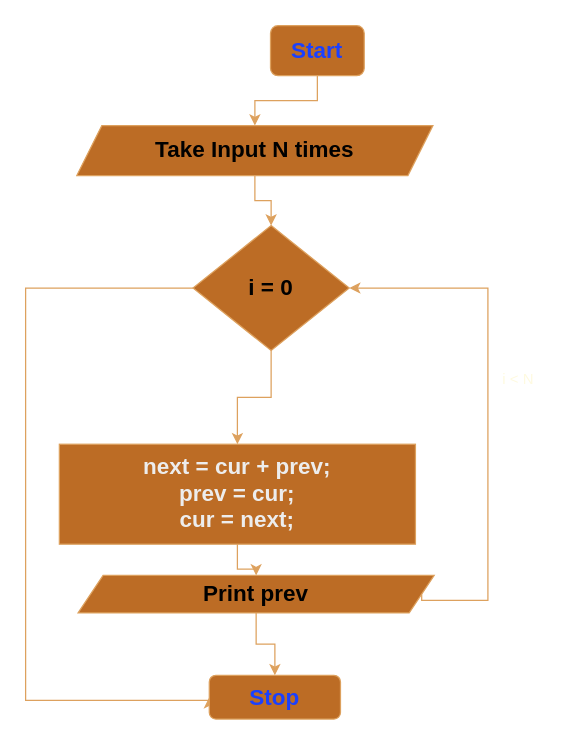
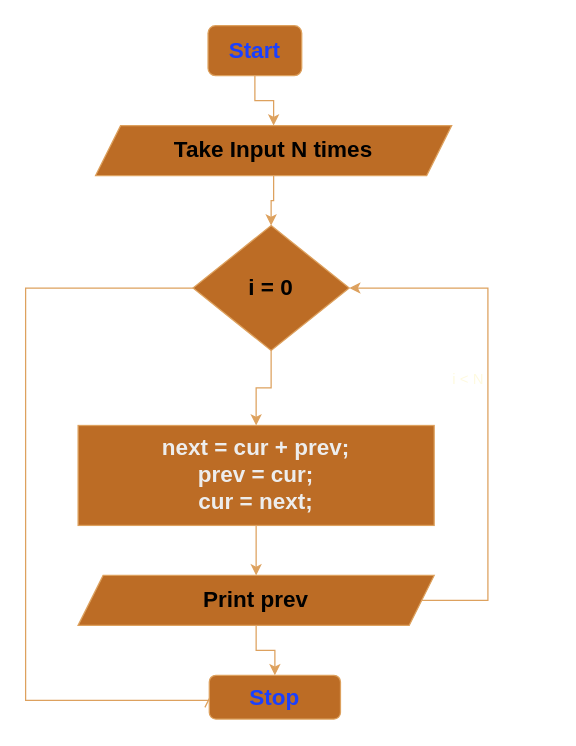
- <mxCell id="3" value="&lt;font style=&quot;font-size: 18px; color: light-dark(rgb(26, 64, 255), rgb(0, 0, 0));&quot;&gt;&lt;b&gt;Start&lt;/b&gt;&lt;/font&gt;" style="rounded=1;whiteSpace=wrap;html=1;labelBackgroundColor=none;fillColor=#BC6C25;strokeColor=#DDA15E;fontColor=#FEFAE0;" vertex="1" parent="1"><mxGeometry x="216" y="20" width="75" height="40" as="geometry" /></mxCell>
+ <mxCell id="3" value="&lt;font style=&quot;font-size: 18px; color: light-dark(rgb(26, 64, 255), rgb(0, 0, 0));&quot;&gt;&lt;b&gt;Start&lt;/b&gt;&lt;/font&gt;" style="rounded=1;whiteSpace=wrap;html=1;labelBackgroundColor=none;fillColor=#BC6C25;strokeColor=#DDA15E;fontColor=#FEFAE0;" vertex="1" parent="1"><mxGeometry x="166" y="20" width="75" height="40" as="geometry" /></mxCell>
- <mxCell id="5" value="&lt;b style=&quot;color: rgb(0, 0, 0); font-size: 18px;&quot;&gt;Take Input N times&lt;/b&gt;" style="shape=parallelogram;perimeter=parallelogramPerimeter;whiteSpace=wrap;html=1;fixedSize=1;labelBackgroundColor=none;fillColor=#BC6C25;strokeColor=#DDA15E;fontColor=#FEFAE0;" vertex="1" parent="1"><mxGeometry x="61" y="100" width="285" height="40" as="geometry" /></mxCell>
+ <mxCell id="5" value="&lt;b style=&quot;color: rgb(0, 0, 0); font-size: 18px;&quot;&gt;Take Input N times&lt;/b&gt;" style="shape=parallelogram;perimeter=parallelogramPerimeter;whiteSpace=wrap;html=1;fixedSize=1;labelBackgroundColor=none;fillColor=#BC6C25;strokeColor=#DDA15E;fontColor=#FEFAE0;" vertex="1" parent="1"><mxGeometry x="76" y="100" width="285" height="40" as="geometry" /></mxCell>
- <mxCell id="15" value="&lt;div&gt;i &amp;lt; N&lt;/div&gt;" style="text;html=1;align=center;verticalAlign=middle;resizable=0;points=[];autosize=1;strokeColor=none;fillColor=none;fontColor=#FEFAE0;labelBackgroundColor=none;" vertex="1" parent="1"><mxGeometry x="389" y="288" width="50" height="30" as="geometry" /></mxCell>
+ <mxCell id="15" value="&lt;div&gt;i &amp;lt; N&lt;/div&gt;" style="text;html=1;align=center;verticalAlign=middle;resizable=0;points=[];autosize=1;strokeColor=none;fillColor=none;fontColor=#FEFAE0;labelBackgroundColor=none;" vertex="1" parent="1"><mxGeometry x="349" y="288" width="50" height="30" as="geometry" /></mxCell>
- <mxCell id="8" value="&lt;div&gt;&lt;font color=&quot;#ededed&quot;&gt;&lt;span style=&quot;font-size: 18px;&quot;&gt;&lt;b&gt;next = cur + prev;&lt;/b&gt;&lt;/span&gt;&lt;/font&gt;&lt;/div&gt;&lt;div&gt;&lt;font color=&quot;#ededed&quot;&gt;&lt;span style=&quot;font-size: 18px;&quot;&gt;&lt;b&gt;prev = cur;&lt;/b&gt;&lt;/span&gt;&lt;/font&gt;&lt;/div&gt;&lt;div&gt;&lt;font color=&quot;#ededed&quot;&gt;&lt;span style=&quot;font-size: 18px;&quot;&gt;&lt;b&gt;cur = next;&lt;/b&gt;&lt;/span&gt;&lt;/font&gt;&lt;/div&gt;" style="rounded=0;whiteSpace=wrap;html=1;strokeColor=#DDA15E;fontColor=#FEFAE0;fillColor=#BC6C25;labelBackgroundColor=none;" vertex="1" parent="1"><mxGeometry x="47" y="355" width="285" height="80" as="geometry" /></mxCell>
+ <mxCell id="8" value="&lt;div&gt;&lt;font color=&quot;#ededed&quot;&gt;&lt;span style=&quot;font-size: 18px;&quot;&gt;&lt;b&gt;next = cur + prev;&lt;/b&gt;&lt;/span&gt;&lt;/font&gt;&lt;/div&gt;&lt;div&gt;&lt;font color=&quot;#ededed&quot;&gt;&lt;span style=&quot;font-size: 18px;&quot;&gt;&lt;b&gt;prev = cur;&lt;/b&gt;&lt;/span&gt;&lt;/font&gt;&lt;/div&gt;&lt;div&gt;&lt;font color=&quot;#ededed&quot;&gt;&lt;span style=&quot;font-size: 18px;&quot;&gt;&lt;b&gt;cur = next;&lt;/b&gt;&lt;/span&gt;&lt;/font&gt;&lt;/div&gt;" style="rounded=0;whiteSpace=wrap;html=1;strokeColor=#DDA15E;fontColor=#FEFAE0;fillColor=#BC6C25;labelBackgroundColor=none;" vertex="1" parent="1"><mxGeometry x="62" y="340" width="285" height="80" as="geometry" /></mxCell>
- <mxCell id="13" value="&lt;b style=&quot;color: rgb(0, 0, 0); font-size: 18px;&quot;&gt;Print prev&lt;/b&gt;" style="shape=parallelogram;perimeter=parallelogramPerimeter;whiteSpace=wrap;html=1;fixedSize=1;labelBackgroundColor=none;fillColor=#BC6C25;strokeColor=#DDA15E;fontColor=#FEFAE0;" vertex="1" parent="1"><mxGeometry x="62" y="460" width="285" height="30" as="geometry" /></mxCell>
+ <mxCell id="13" value="&lt;b style=&quot;color: rgb(0, 0, 0); font-size: 18px;&quot;&gt;Print prev&lt;/b&gt;" style="shape=parallelogram;perimeter=parallelogramPerimeter;whiteSpace=wrap;html=1;fixedSize=1;labelBackgroundColor=none;fillColor=#BC6C25;strokeColor=#DDA15E;fontColor=#FEFAE0;" vertex="1" parent="1"><mxGeometry x="62" y="460" width="285" height="40" as="geometry" /></mxCell>
- <mxCell id="10" style="edgeStyle=orthogonalEdgeStyle;rounded=0;orthogonalLoop=1;jettySize=auto;html=1;strokeColor=#DDA15E;fontColor=default;fillColor=#BC6C25;entryX=0;entryY=0.5;entryDx=0;entryDy=0;labelBackgroundColor=none;" edge="1" parent="1" source="11" target="14"><mxGeometry relative="1" as="geometry"><mxPoint x="19" y="480" as="targetPoint" /><Array as="points"><mxPoint x="20" y="230" /><mxPoint x="20" y="560" /></Array></mxGeometry></mxCell>
+ <mxCell id="10" style="edgeStyle=orthogonalEdgeStyle;rounded=0;orthogonalLoop=1;jettySize=auto;html=1;strokeColor=#DDA15E;fontColor=default;fillColor=#BC6C25;entryX=0;entryY=0.5;entryDx=0;entryDy=0;labelBackgroundColor=none;endArrow=open;" edge="1" parent="1" source="11" target="14"><mxGeometry relative="1" as="geometry"><mxPoint x="19" y="480" as="targetPoint" /><Array as="points"><mxPoint x="20" y="230" /><mxPoint x="20" y="560" /></Array></mxGeometry></mxCell>
